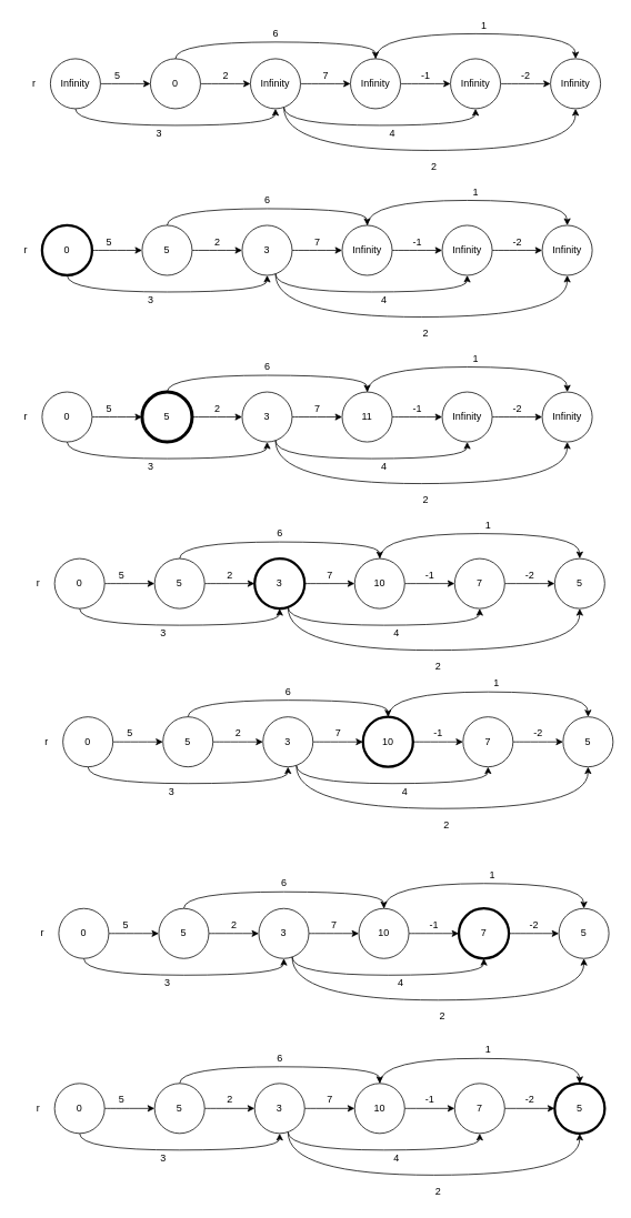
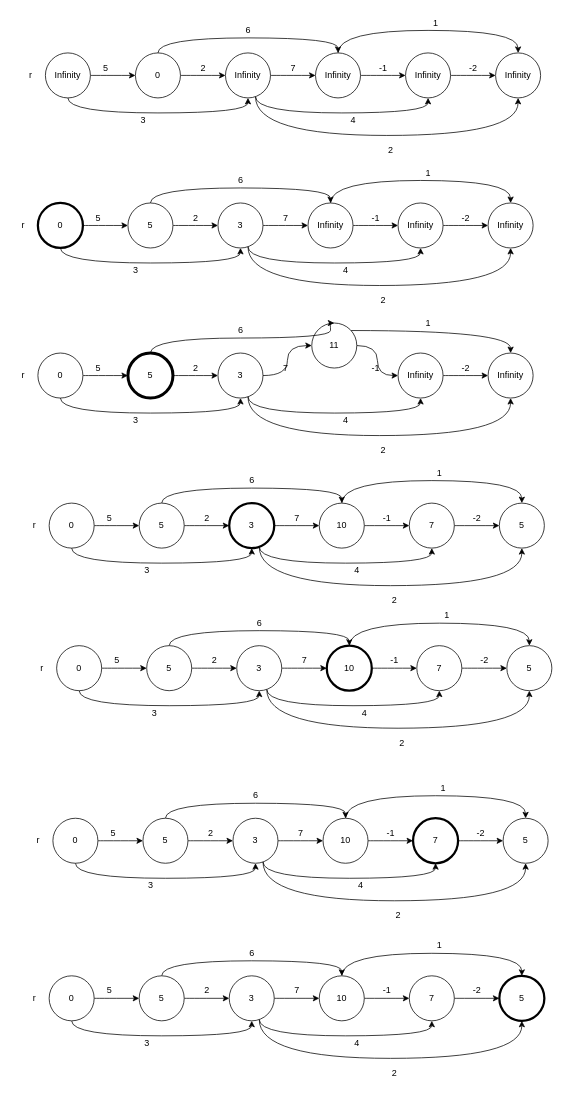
- <mxCell id="61" value="11" style="ellipse;whiteSpace=wrap;html=1;aspect=fixed;" vertex="1" parent="1"><mxGeometry x="410" y="470" width="60" height="60" as="geometry" /></mxCell>
+ <mxCell id="61" value="11" style="ellipse;whiteSpace=wrap;html=1;aspect=fixed;" vertex="1" parent="1"><mxGeometry x="415" y="430" width="60" height="60" as="geometry" /></mxCell>
